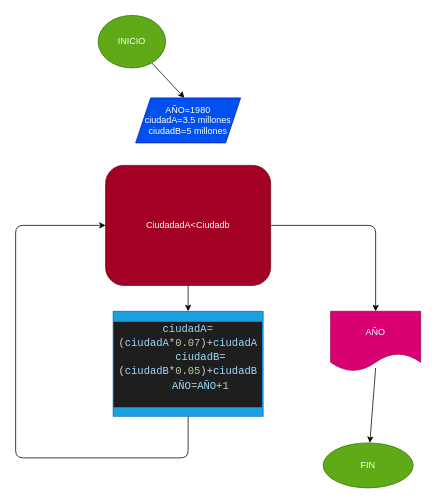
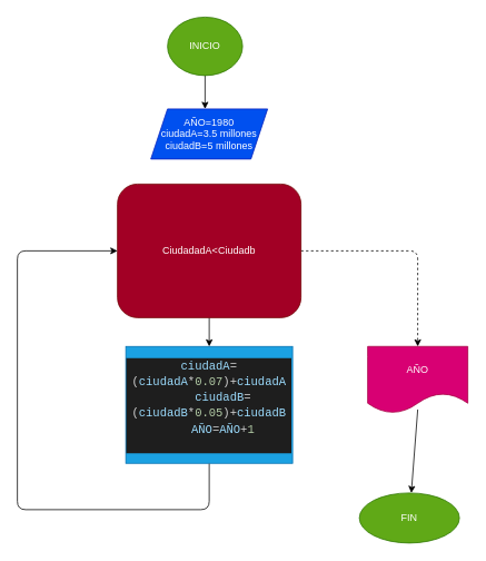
- <mxCell id="3" value="INICIO" style="ellipse;whiteSpace=wrap;html=1;fillColor=#60a917;fontColor=#ffffff;strokeColor=#2D7600;" vertex="1" parent="1"><mxGeometry x="130" y="20" width="90" height="70" as="geometry" /></mxCell>
+ <mxCell id="3" value="INICIO" style="ellipse;whiteSpace=wrap;html=1;fillColor=#60a917;fontColor=#ffffff;strokeColor=#2D7600;" vertex="1" parent="1"><mxGeometry x="200" y="20" width="90" height="70" as="geometry" /></mxCell>
- <mxCell id="6" value="" style="edgeStyle=none;html=1;" edge="1" parent="1" source="7" target="11"><mxGeometry relative="1" as="geometry"><Array as="points"><mxPoint x="500" y="300" /></Array></mxGeometry></mxCell>
+ <mxCell id="6" value="" style="edgeStyle=none;html=1;dashed=1;" edge="1" parent="1" source="7" target="11"><mxGeometry relative="1" as="geometry"><Array as="points"><mxPoint x="500" y="300" /></Array></mxGeometry></mxCell>
